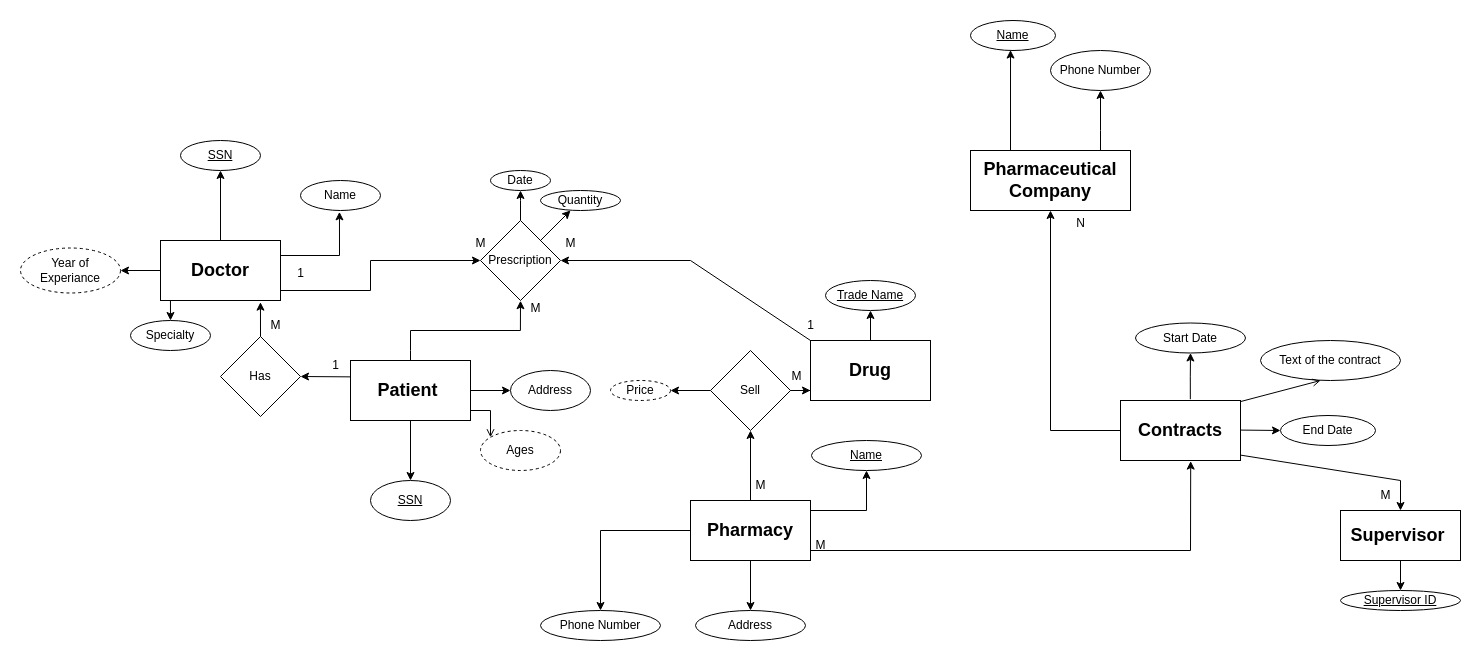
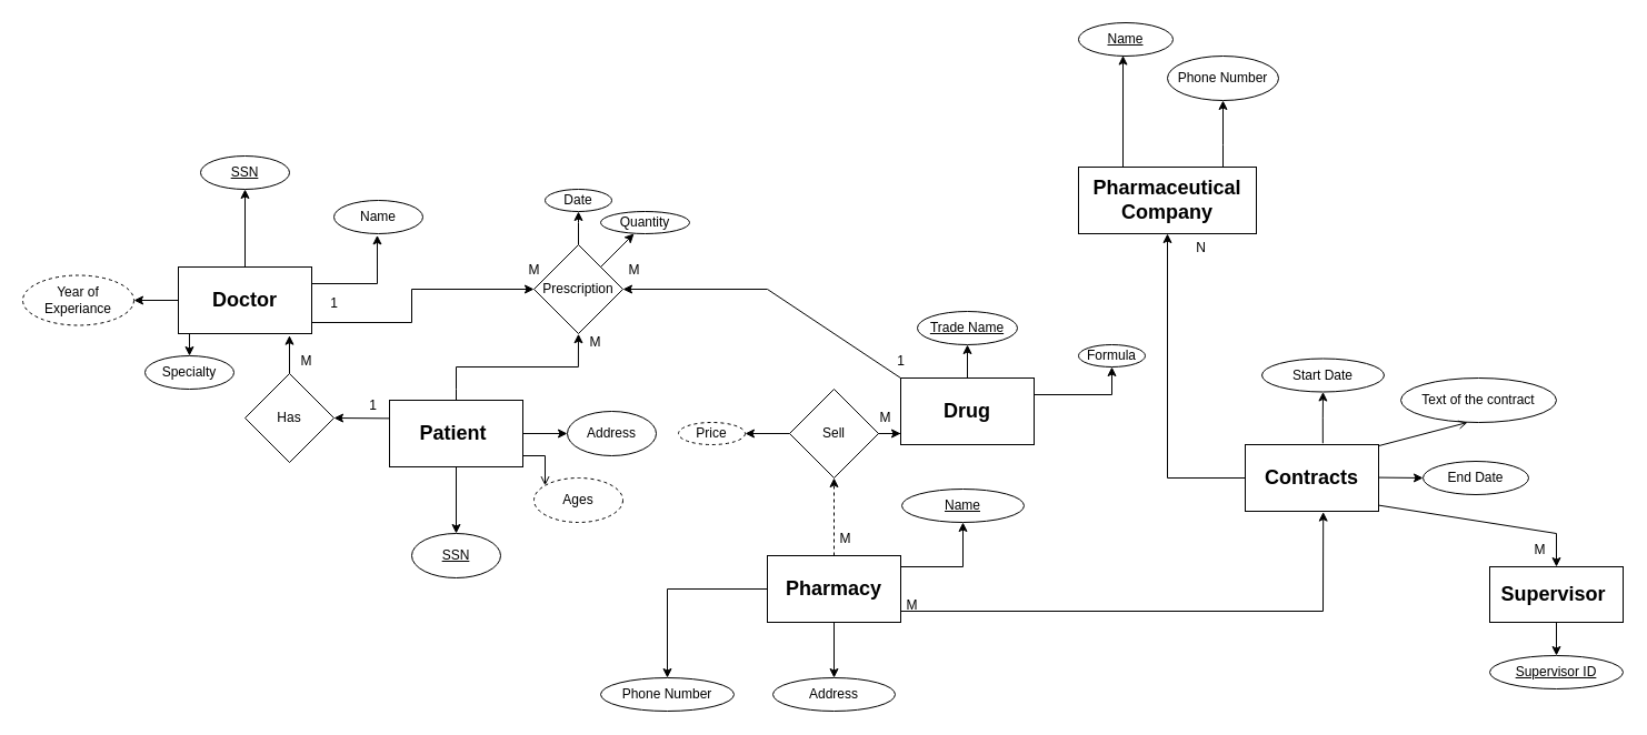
+ <mxCell id="25" value="Formula" style="ellipse;whiteSpace=wrap;html=1;" parent="1" vertex="1"><mxGeometry x="970" y="310" width="60" height="20" as="geometry" /></mxCell>
+ <mxCell id="22" style="edgeStyle=orthogonalEdgeStyle;rounded=0;orthogonalLoop=1;jettySize=auto;html=1;exitX=1;exitY=0.25;exitDx=0;exitDy=0;entryX=0.5;entryY=1;entryDx=0;entryDy=0;" parent="1" source="23" target="25" edge="1"><mxGeometry relative="1" as="geometry" /></mxCell>
- <mxCell id="29" value="" style="edgeStyle=orthogonalEdgeStyle;rounded=0;orthogonalLoop=1;jettySize=auto;html=1;" edge="1" parent="1" source="30" target="37"><mxGeometry relative="1" as="geometry" /></mxCell>
+ <mxCell id="29" value="" style="edgeStyle=orthogonalEdgeStyle;rounded=0;orthogonalLoop=1;jettySize=auto;html=1;dashed=1;" edge="1" parent="1" source="30" target="37"><mxGeometry relative="1" as="geometry" /></mxCell>
- <mxCell id="71" value="&lt;u&gt;Supervisor ID&lt;/u&gt;" style="ellipse;whiteSpace=wrap;html=1;" vertex="1" parent="1"><mxGeometry x="1340" y="590" width="120" height="20" as="geometry" /></mxCell>
+ <mxCell id="71" value="&lt;u&gt;Supervisor ID&lt;/u&gt;" style="ellipse;whiteSpace=wrap;html=1;" vertex="1" parent="1"><mxGeometry x="1340" y="590" width="120" height="30" as="geometry" /></mxCell>
